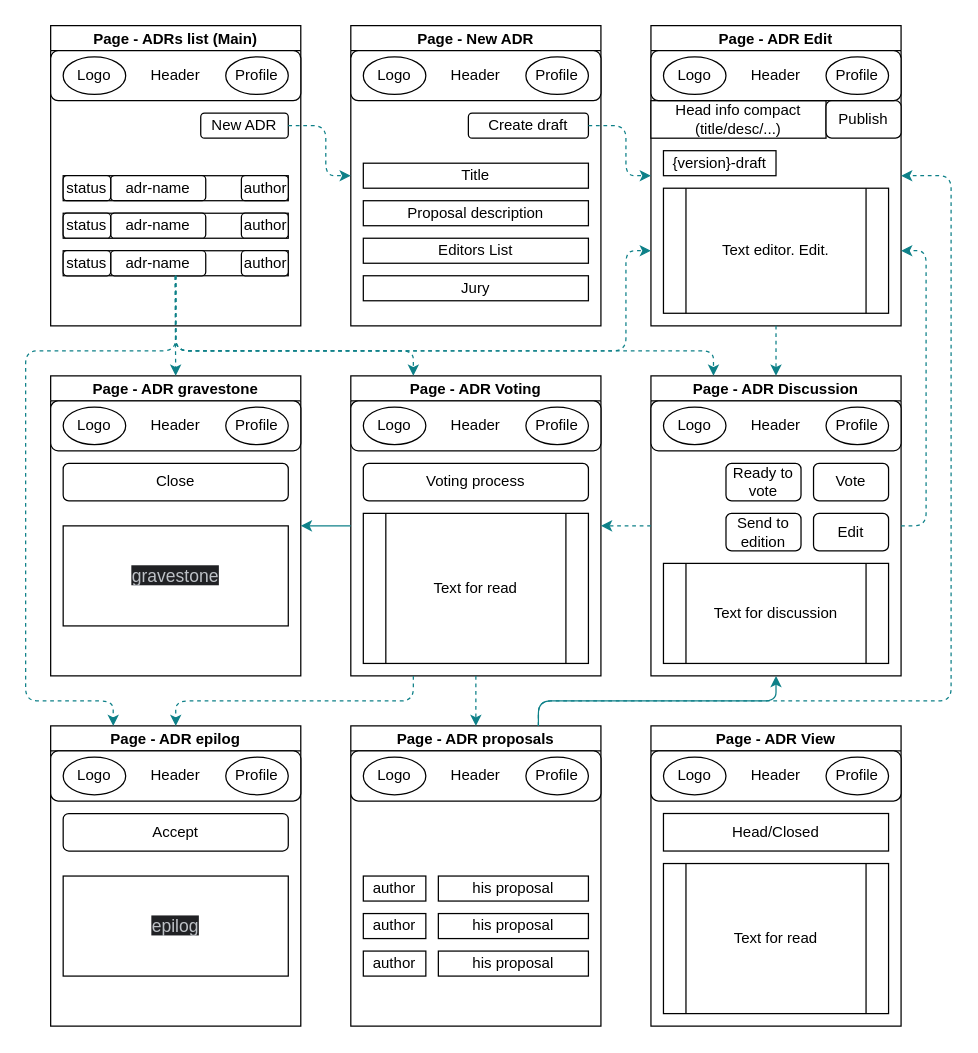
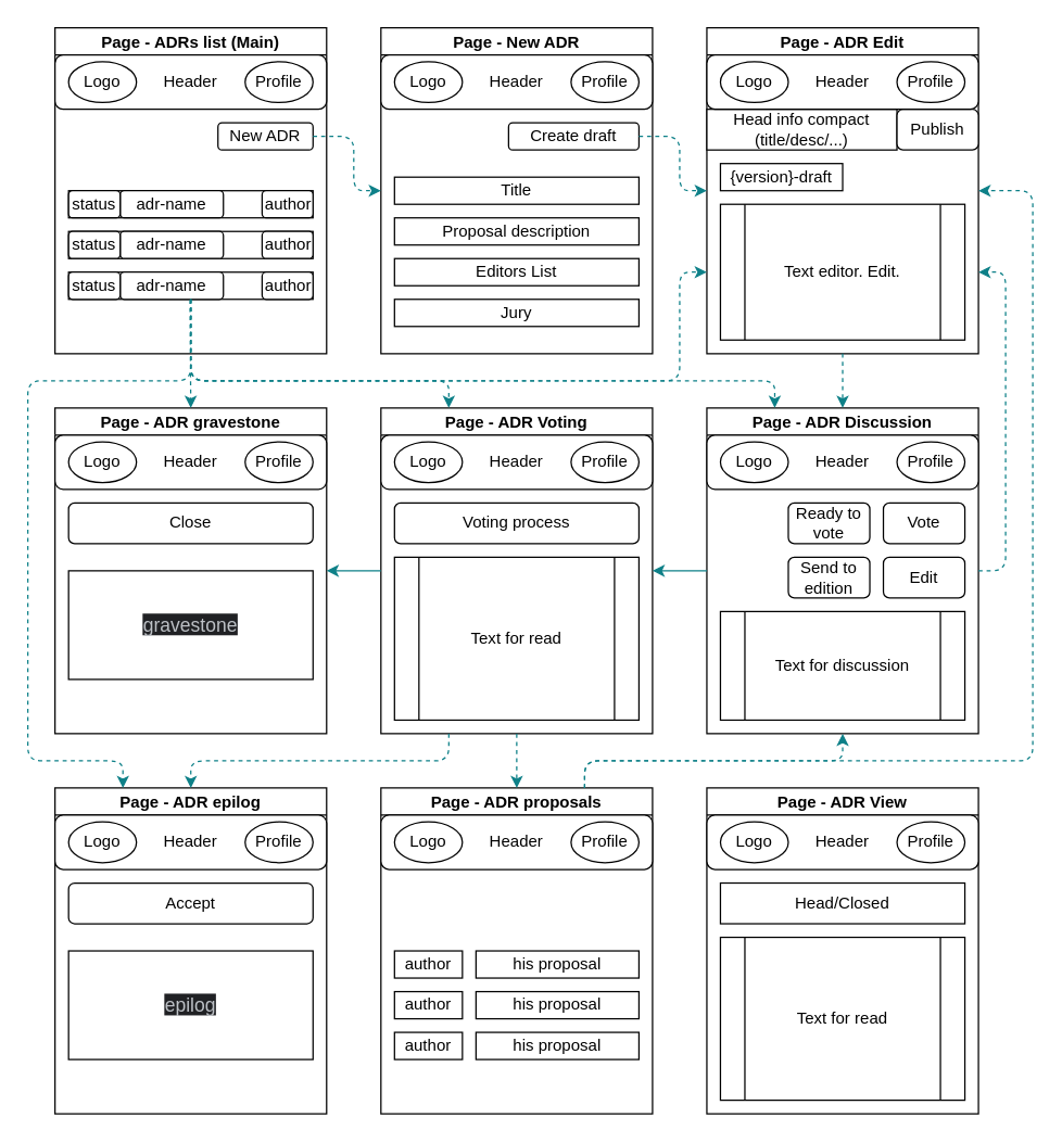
- <mxCell id="63" style="edgeStyle=none;html=1;dashed=1;fillColor=#b0e3e6;strokeColor=#0e8088;exitX=0;exitY=0.5;exitDx=0;exitDy=0;entryX=1;entryY=0.5;entryDx=0;entryDy=0;" edge="1" parent="1" source="29" target="56"><mxGeometry relative="1" as="geometry"><mxPoint x="630" y="310" as="targetPoint" /><mxPoint x="630" y="270" as="sourcePoint" /><Array as="points" /></mxGeometry></mxCell>
+ <mxCell id="63" style="edgeStyle=none;html=1;dashed=0;fillColor=#b0e3e6;strokeColor=#0e8088;exitX=0;exitY=0.5;exitDx=0;exitDy=0;entryX=1;entryY=0.5;entryDx=0;entryDy=0;" edge="1" parent="1" source="29" target="56"><mxGeometry relative="1" as="geometry"><mxPoint x="630" y="310" as="targetPoint" /><mxPoint x="630" y="270" as="sourcePoint" /><Array as="points" /></mxGeometry></mxCell>
- <mxCell id="97" style="edgeStyle=none;html=1;dashed=0;fillColor=#b0e3e6;strokeColor=#0e8088;exitX=0.75;exitY=0;exitDx=0;exitDy=0;entryX=0.5;entryY=1;entryDx=0;entryDy=0;" edge="1" parent="1" source="85" target="29"><mxGeometry relative="1" as="geometry"><mxPoint x="390" y="590" as="targetPoint" /><mxPoint x="390" y="550" as="sourcePoint" /><Array as="points"><mxPoint x="430" y="560" /><mxPoint x="620" y="560" /></Array></mxGeometry></mxCell>
+ <mxCell id="97" style="edgeStyle=none;html=1;dashed=1;fillColor=#b0e3e6;strokeColor=#0e8088;exitX=0.75;exitY=0;exitDx=0;exitDy=0;entryX=0.5;entryY=1;entryDx=0;entryDy=0;" edge="1" parent="1" source="85" target="29"><mxGeometry relative="1" as="geometry"><mxPoint x="390" y="590" as="targetPoint" /><mxPoint x="390" y="550" as="sourcePoint" /><Array as="points"><mxPoint x="430" y="560" /><mxPoint x="620" y="560" /></Array></mxGeometry></mxCell>
